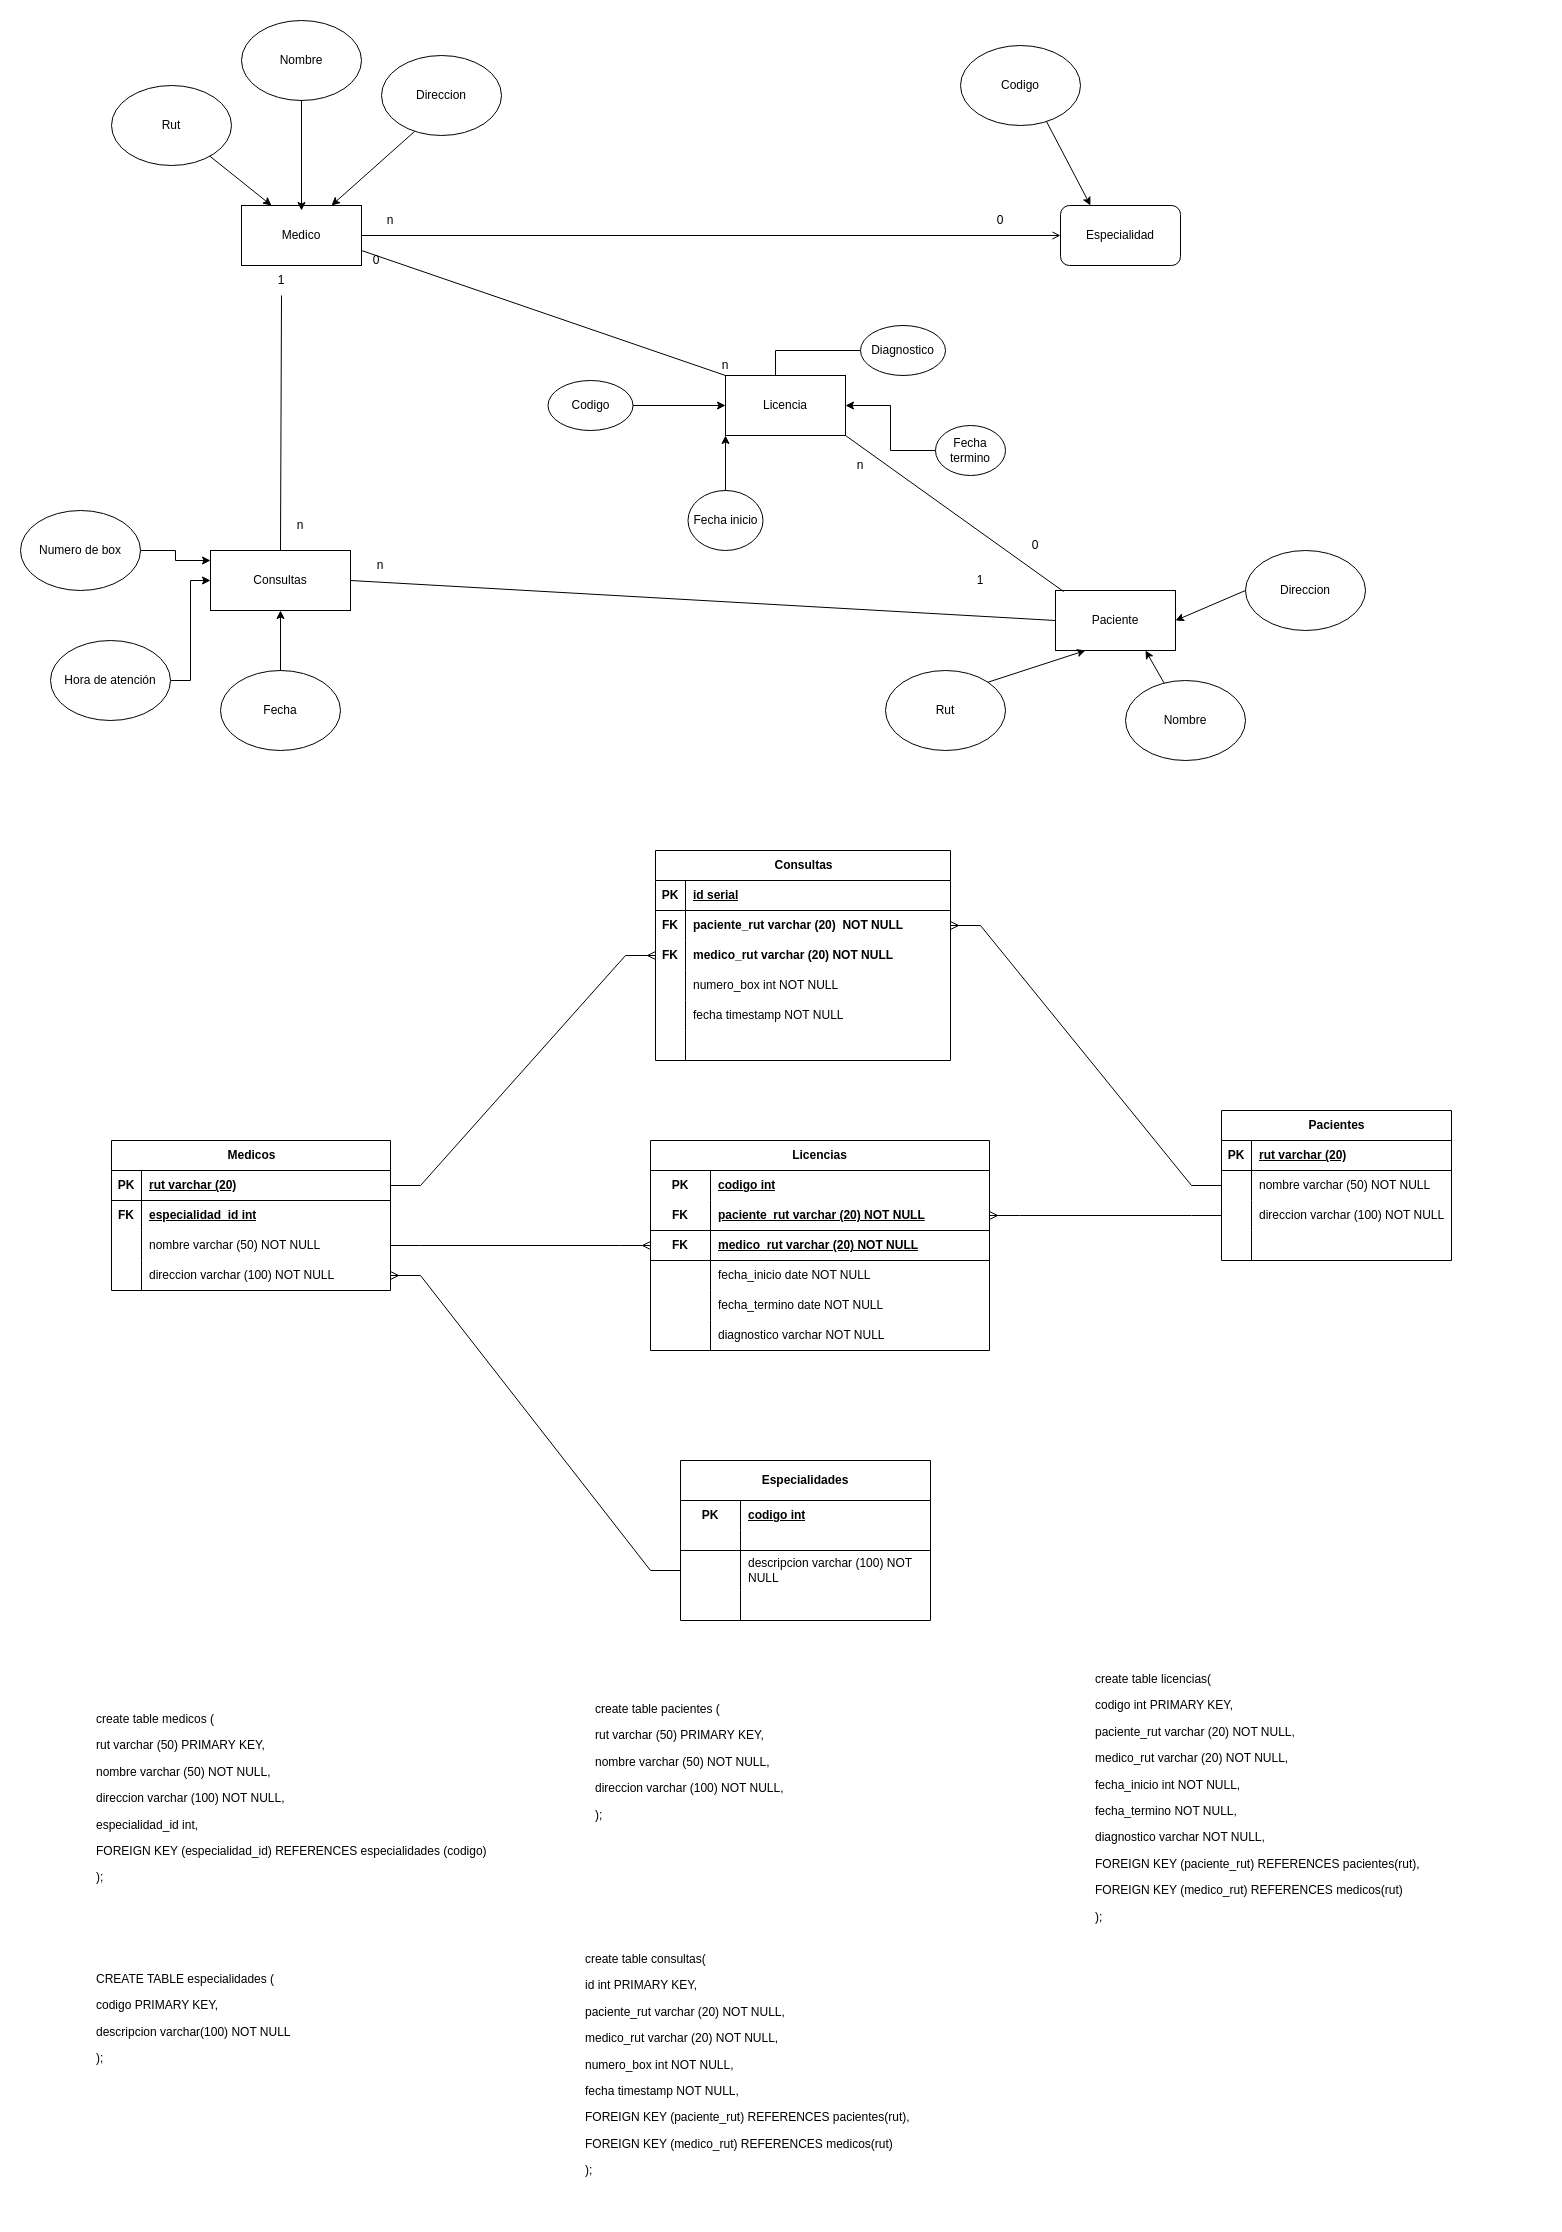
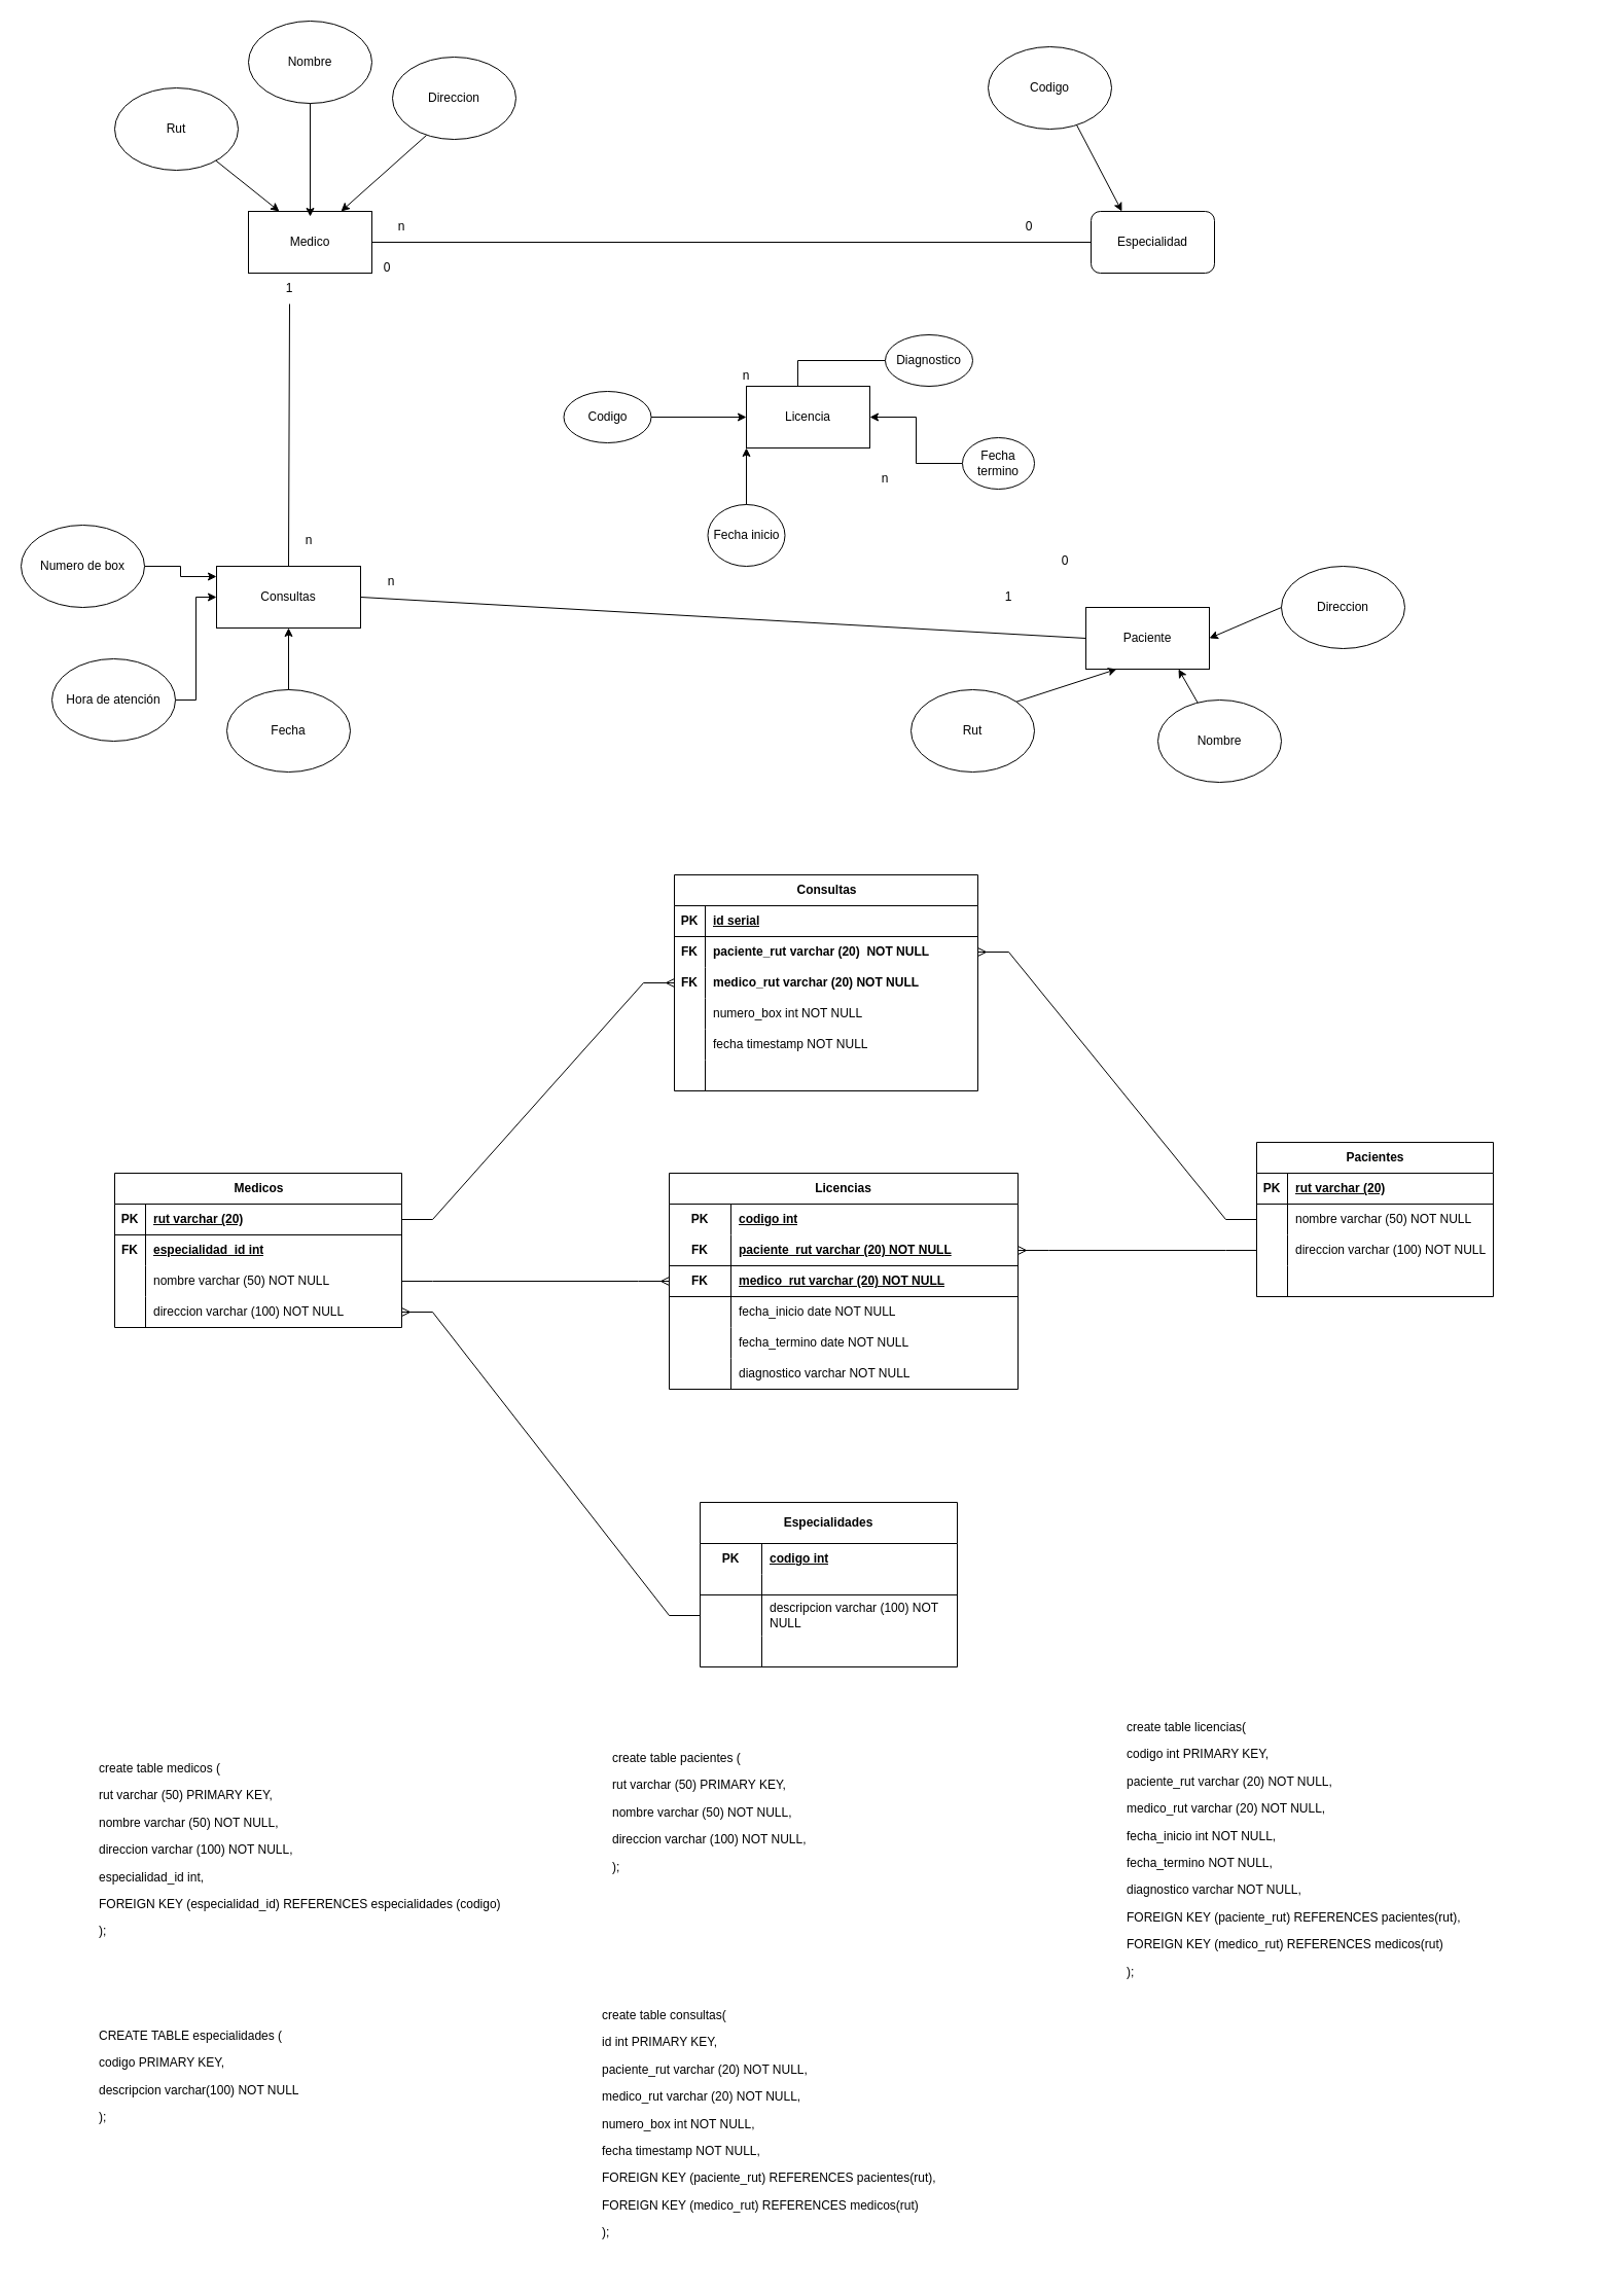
- <mxCell id="5" value="" style="endArrow=open;html=1;rounded=0;entryX=0;entryY=0.5;entryDx=0;entryDy=0;" parent="1" source="2" target="3" edge="1"><mxGeometry width="50" height="50" relative="1" as="geometry"><mxPoint x="830" y="305" as="sourcePoint" /><mxPoint x="880" y="255" as="targetPoint" /></mxGeometry></mxCell>
+ <mxCell id="5" value="" style="endArrow=none;html=1;rounded=0;entryX=0;entryY=0.5;entryDx=0;entryDy=0;" parent="1" source="2" target="3" edge="1"><mxGeometry width="50" height="50" relative="1" as="geometry"><mxPoint x="830" y="305" as="sourcePoint" /><mxPoint x="880" y="255" as="targetPoint" /></mxGeometry></mxCell>
- <mxCell id="111" value="" style="endArrow=none;html=1;rounded=0;exitX=1;exitY=0.75;exitDx=0;exitDy=0;entryX=0;entryY=0;entryDx=0;entryDy=0;" parent="1" source="2" target="59" edge="1"><mxGeometry relative="1" as="geometry"><mxPoint x="750" y="405" as="sourcePoint" /><mxPoint x="910" y="405" as="targetPoint" /></mxGeometry></mxCell>
- <mxCell id="112" value="" style="endArrow=none;html=1;rounded=0;entryX=0.067;entryY=0.017;entryDx=0;entryDy=0;entryPerimeter=0;exitX=1;exitY=1;exitDx=0;exitDy=0;" parent="1" source="59" target="45" edge="1"><mxGeometry relative="1" as="geometry"><mxPoint x="750" y="405" as="sourcePoint" /><mxPoint x="910" y="405" as="targetPoint" /></mxGeometry></mxCell>
